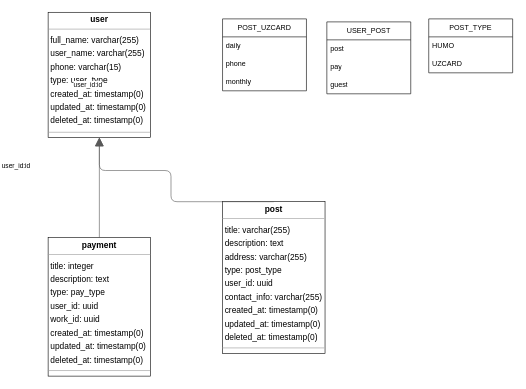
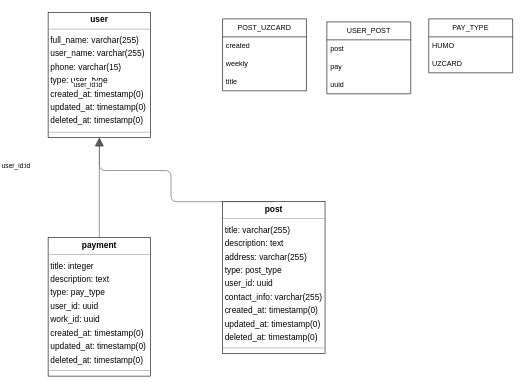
- <mxCell id="13" value="POST_TYPE" style="swimlane;fontStyle=0;childLayout=stackLayout;horizontal=1;startSize=30;horizontalStack=0;resizeParent=1;resizeParentMax=0;resizeLast=0;collapsible=1;marginBottom=0;whiteSpace=wrap;html=1;" vertex="1" parent="1"><mxGeometry x="655" y="31" width="140" height="90" as="geometry" /></mxCell>
+ <mxCell id="13" value="PAY_TYPE" style="swimlane;fontStyle=0;childLayout=stackLayout;horizontal=1;startSize=30;horizontalStack=0;resizeParent=1;resizeParentMax=0;resizeLast=0;collapsible=1;marginBottom=0;whiteSpace=wrap;html=1;" vertex="1" parent="1"><mxGeometry x="655" y="31" width="140" height="90" as="geometry" /></mxCell>
- <mxCell id="10" value="daily" style="text;strokeColor=none;fillColor=none;align=left;verticalAlign=middle;spacingLeft=4;spacingRight=4;overflow=hidden;points=[[0,0.5],[1,0.5]];portConstraint=eastwest;rotatable=0;whiteSpace=wrap;html=1;" vertex="1" parent="9"><mxGeometry y="30" width="140" height="30" as="geometry" /></mxCell>
+ <mxCell id="10" value="created" style="text;strokeColor=none;fillColor=none;align=left;verticalAlign=middle;spacingLeft=4;spacingRight=4;overflow=hidden;points=[[0,0.5],[1,0.5]];portConstraint=eastwest;rotatable=0;whiteSpace=wrap;html=1;" vertex="1" parent="9"><mxGeometry y="30" width="140" height="30" as="geometry" /></mxCell>
- <mxCell id="11" value="phone" style="text;strokeColor=none;fillColor=none;align=left;verticalAlign=middle;spacingLeft=4;spacingRight=4;overflow=hidden;points=[[0,0.5],[1,0.5]];portConstraint=eastwest;rotatable=0;whiteSpace=wrap;html=1;" vertex="1" parent="9"><mxGeometry y="60" width="140" height="30" as="geometry" /></mxCell>
+ <mxCell id="11" value="weekly" style="text;strokeColor=none;fillColor=none;align=left;verticalAlign=middle;spacingLeft=4;spacingRight=4;overflow=hidden;points=[[0,0.5],[1,0.5]];portConstraint=eastwest;rotatable=0;whiteSpace=wrap;html=1;" vertex="1" parent="9"><mxGeometry y="60" width="140" height="30" as="geometry" /></mxCell>
- <mxCell id="12" value="monthly" style="text;strokeColor=none;fillColor=none;align=left;verticalAlign=middle;spacingLeft=4;spacingRight=4;overflow=hidden;points=[[0,0.5],[1,0.5]];portConstraint=eastwest;rotatable=0;whiteSpace=wrap;html=1;" vertex="1" parent="9"><mxGeometry y="90" width="140" height="30" as="geometry" /></mxCell>
+ <mxCell id="12" value="title" style="text;strokeColor=none;fillColor=none;align=left;verticalAlign=middle;spacingLeft=4;spacingRight=4;overflow=hidden;points=[[0,0.5],[1,0.5]];portConstraint=eastwest;rotatable=0;whiteSpace=wrap;html=1;" vertex="1" parent="9"><mxGeometry y="90" width="140" height="30" as="geometry" /></mxCell>
- <mxCell id="19" value="guest" style="text;strokeColor=none;fillColor=none;align=left;verticalAlign=middle;spacingLeft=4;spacingRight=4;overflow=hidden;points=[[0,0.5],[1,0.5]];portConstraint=eastwest;rotatable=0;whiteSpace=wrap;html=1;" vertex="1" parent="16"><mxGeometry y="90" width="140" height="30" as="geometry" /></mxCell>
+ <mxCell id="19" value="uuid" style="text;strokeColor=none;fillColor=none;align=left;verticalAlign=middle;spacingLeft=4;spacingRight=4;overflow=hidden;points=[[0,0.5],[1,0.5]];portConstraint=eastwest;rotatable=0;whiteSpace=wrap;html=1;" vertex="1" parent="16"><mxGeometry y="90" width="140" height="30" as="geometry" /></mxCell>
